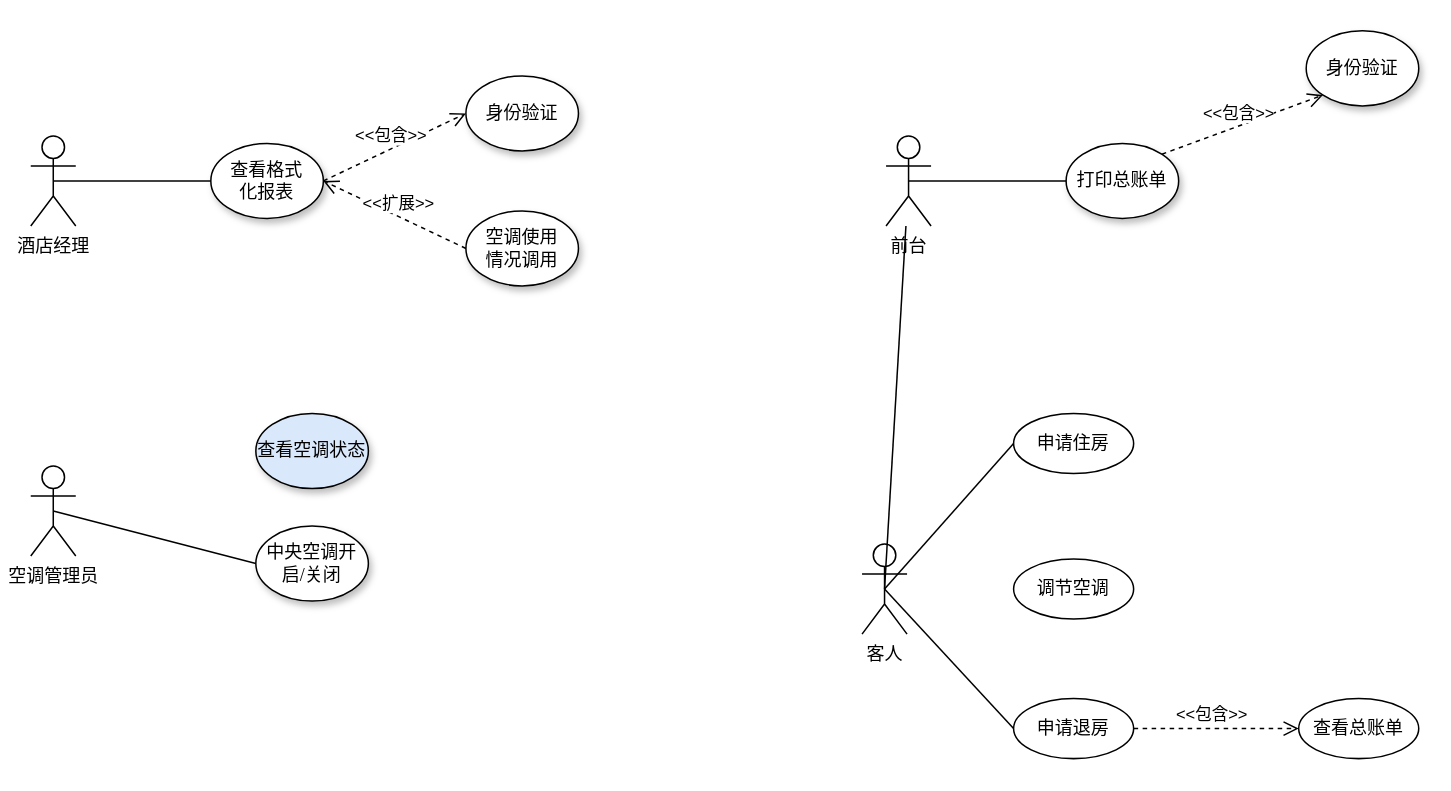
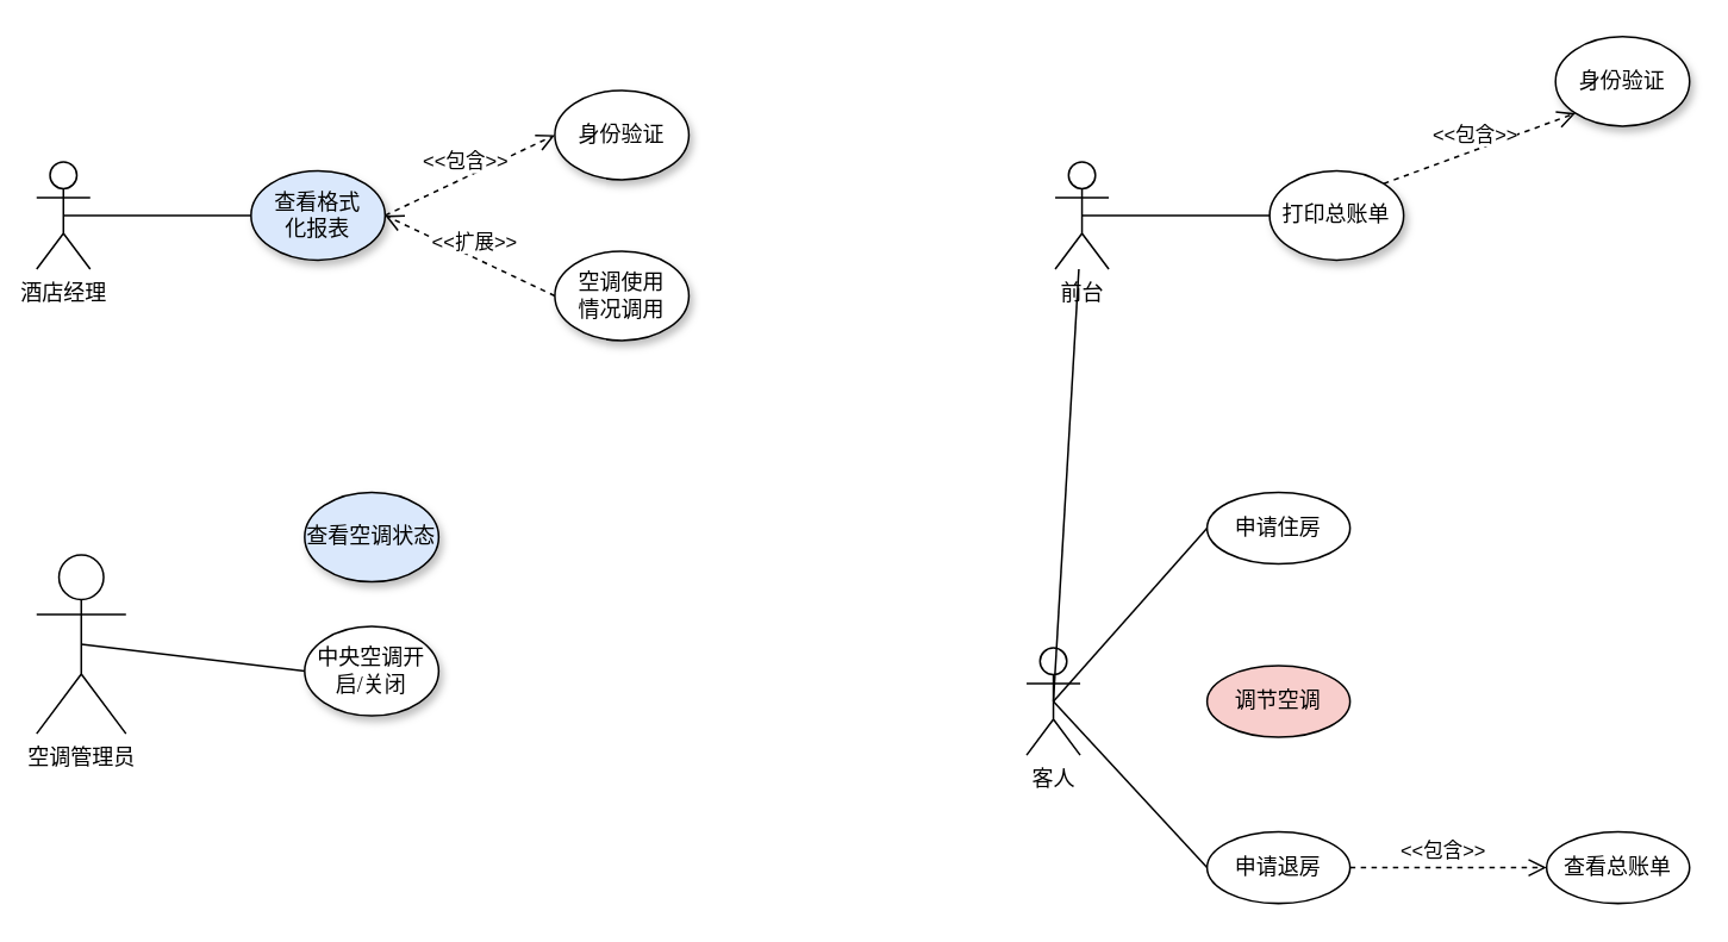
- <mxCell id="20" value="&lt;span&gt;查看格式&lt;br&gt;化报表&lt;/span&gt;" style="ellipse;whiteSpace=wrap;html=1;rounded=0;shadow=1;comic=0;labelBackgroundColor=none;strokeWidth=1;fontFamily=Verdana;fontSize=12;align=center;" vertex="1" parent="1"><mxGeometry x="140" y="95" width="75" height="50" as="geometry" /></mxCell>
+ <mxCell id="20" value="&lt;span&gt;查看格式&lt;br&gt;化报表&lt;/span&gt;" style="ellipse;whiteSpace=wrap;html=1;rounded=0;shadow=1;comic=0;labelBackgroundColor=none;strokeWidth=1;fontFamily=Verdana;fontSize=12;align=center;fillColor=#dae8fc;" vertex="1" parent="1"><mxGeometry x="140" y="95" width="75" height="50" as="geometry" /></mxCell>
- <mxCell id="3" value="空调管理员" style="shape=umlActor;verticalLabelPosition=bottom;labelBackgroundColor=#ffffff;verticalAlign=top;html=1;" parent="1" vertex="1"><mxGeometry x="20" y="310" width="30" height="60" as="geometry" /></mxCell>
+ <mxCell id="3" value="空调管理员" style="shape=umlActor;verticalLabelPosition=bottom;labelBackgroundColor=#ffffff;verticalAlign=top;html=1;" parent="1" vertex="1"><mxGeometry x="20" y="310" width="50" height="100" as="geometry" /></mxCell>
- <mxCell id="14" value="调节空调" style="ellipse;whiteSpace=wrap;html=1;" vertex="1" parent="1"><mxGeometry x="675" y="372" width="80" height="40" as="geometry" /></mxCell>
+ <mxCell id="14" value="调节空调" style="ellipse;whiteSpace=wrap;html=1;fillColor=#f8cecc;" vertex="1" parent="1"><mxGeometry x="675" y="372" width="80" height="40" as="geometry" /></mxCell>
